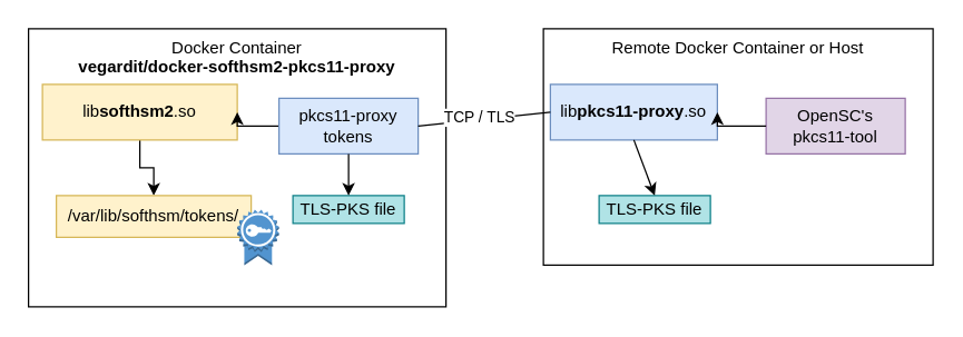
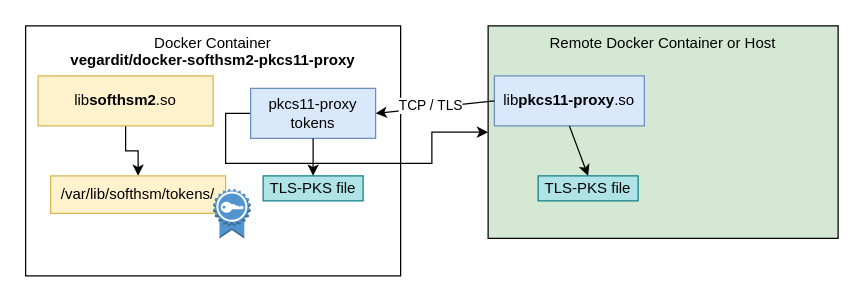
- <mxCell id="11" value="" style="endArrow=none;html=1;entryX=1;entryY=0.5;entryDx=0;entryDy=0;exitX=0;exitY=0.5;exitDx=0;exitDy=0;" edge="1" parent="1" source="10" target="7"><mxGeometry width="50" height="50" relative="1" as="geometry"><mxPoint x="600" y="480" as="sourcePoint" /><mxPoint x="650" y="430" as="targetPoint" /></mxGeometry></mxCell>
+ <mxCell id="11" value="" style="endArrow=classic;html=1;entryX=1;entryY=0.5;entryDx=0;entryDy=0;exitX=0;exitY=0.5;exitDx=0;exitDy=0;" edge="1" parent="1" source="10" target="7"><mxGeometry width="50" height="50" relative="1" as="geometry"><mxPoint x="600" y="480" as="sourcePoint" /><mxPoint x="650" y="430" as="targetPoint" /></mxGeometry></mxCell>
- <mxCell id="6" style="edgeStyle=orthogonalEdgeStyle;rounded=0;orthogonalLoop=1;jettySize=auto;html=1;exitX=0;exitY=0.5;exitDx=0;exitDy=0;entryX=1;entryY=0.5;entryDx=0;entryDy=0;" edge="1" parent="1" source="7" target="4"><mxGeometry relative="1" as="geometry" /></mxCell>
+ <mxCell id="6" style="edgeStyle=orthogonalEdgeStyle;rounded=0;orthogonalLoop=1;jettySize=auto;html=1;exitX=0;exitY=0.5;exitDx=0;exitDy=0;" edge="1" parent="1" source="7" target="8"><mxGeometry relative="1" as="geometry" /></mxCell>
- <mxCell id="13" style="edgeStyle=orthogonalEdgeStyle;rounded=0;orthogonalLoop=1;jettySize=auto;html=1;exitX=0;exitY=0.5;exitDx=0;exitDy=0;entryX=1;entryY=0.5;entryDx=0;entryDy=0;" edge="1" parent="1" source="9" target="10"><mxGeometry relative="1" as="geometry"><mxPoint x="180" y="100" as="sourcePoint" /><mxPoint x="140" y="100" as="targetPoint" /></mxGeometry></mxCell>
- <mxCell id="9" value="OpenSC's&lt;br&gt;pkcs11-tool" style="rounded=0;whiteSpace=wrap;html=1;verticalAlign=middle;fillColor=#e1d5e7;strokeColor=#9673a6;" vertex="1" parent="1"><mxGeometry x="550" y="70" width="100" height="40" as="geometry" /></mxCell>
- <mxCell id="8" value="Remote Docker Container or Host" style="rounded=0;whiteSpace=wrap;html=1;verticalAlign=top;" vertex="1" parent="1"><mxGeometry x="390" y="20" width="280" height="170" as="geometry" /></mxCell>
+ <mxCell id="8" value="Remote Docker Container or Host" style="rounded=0;whiteSpace=wrap;html=1;verticalAlign=top;fillColor=#d5e8d4;" vertex="1" parent="1"><mxGeometry x="390" y="20" width="280" height="170" as="geometry" /></mxCell>
